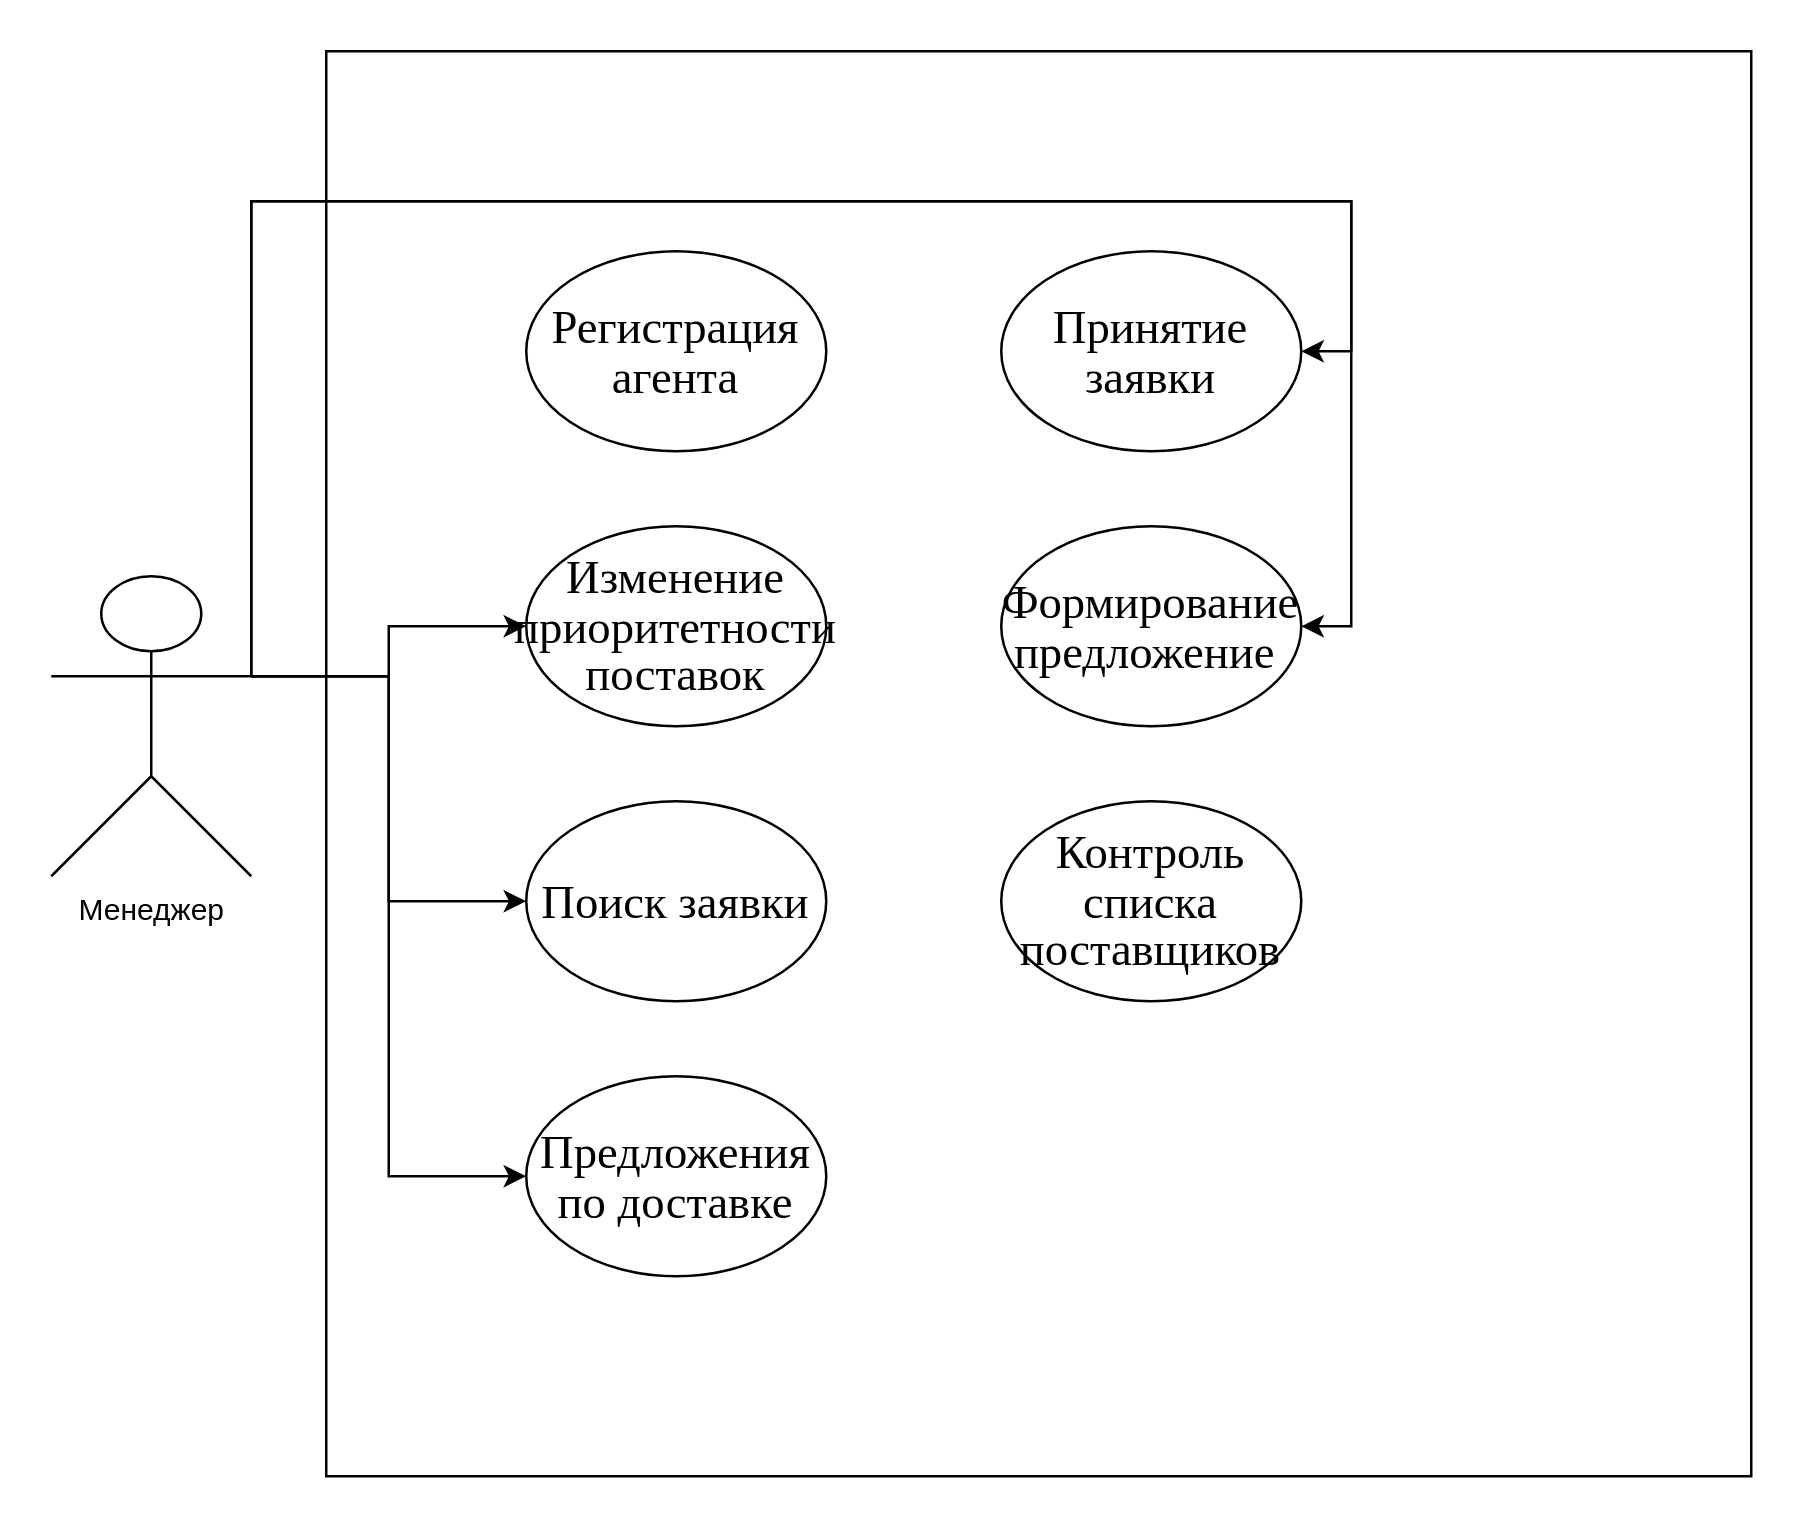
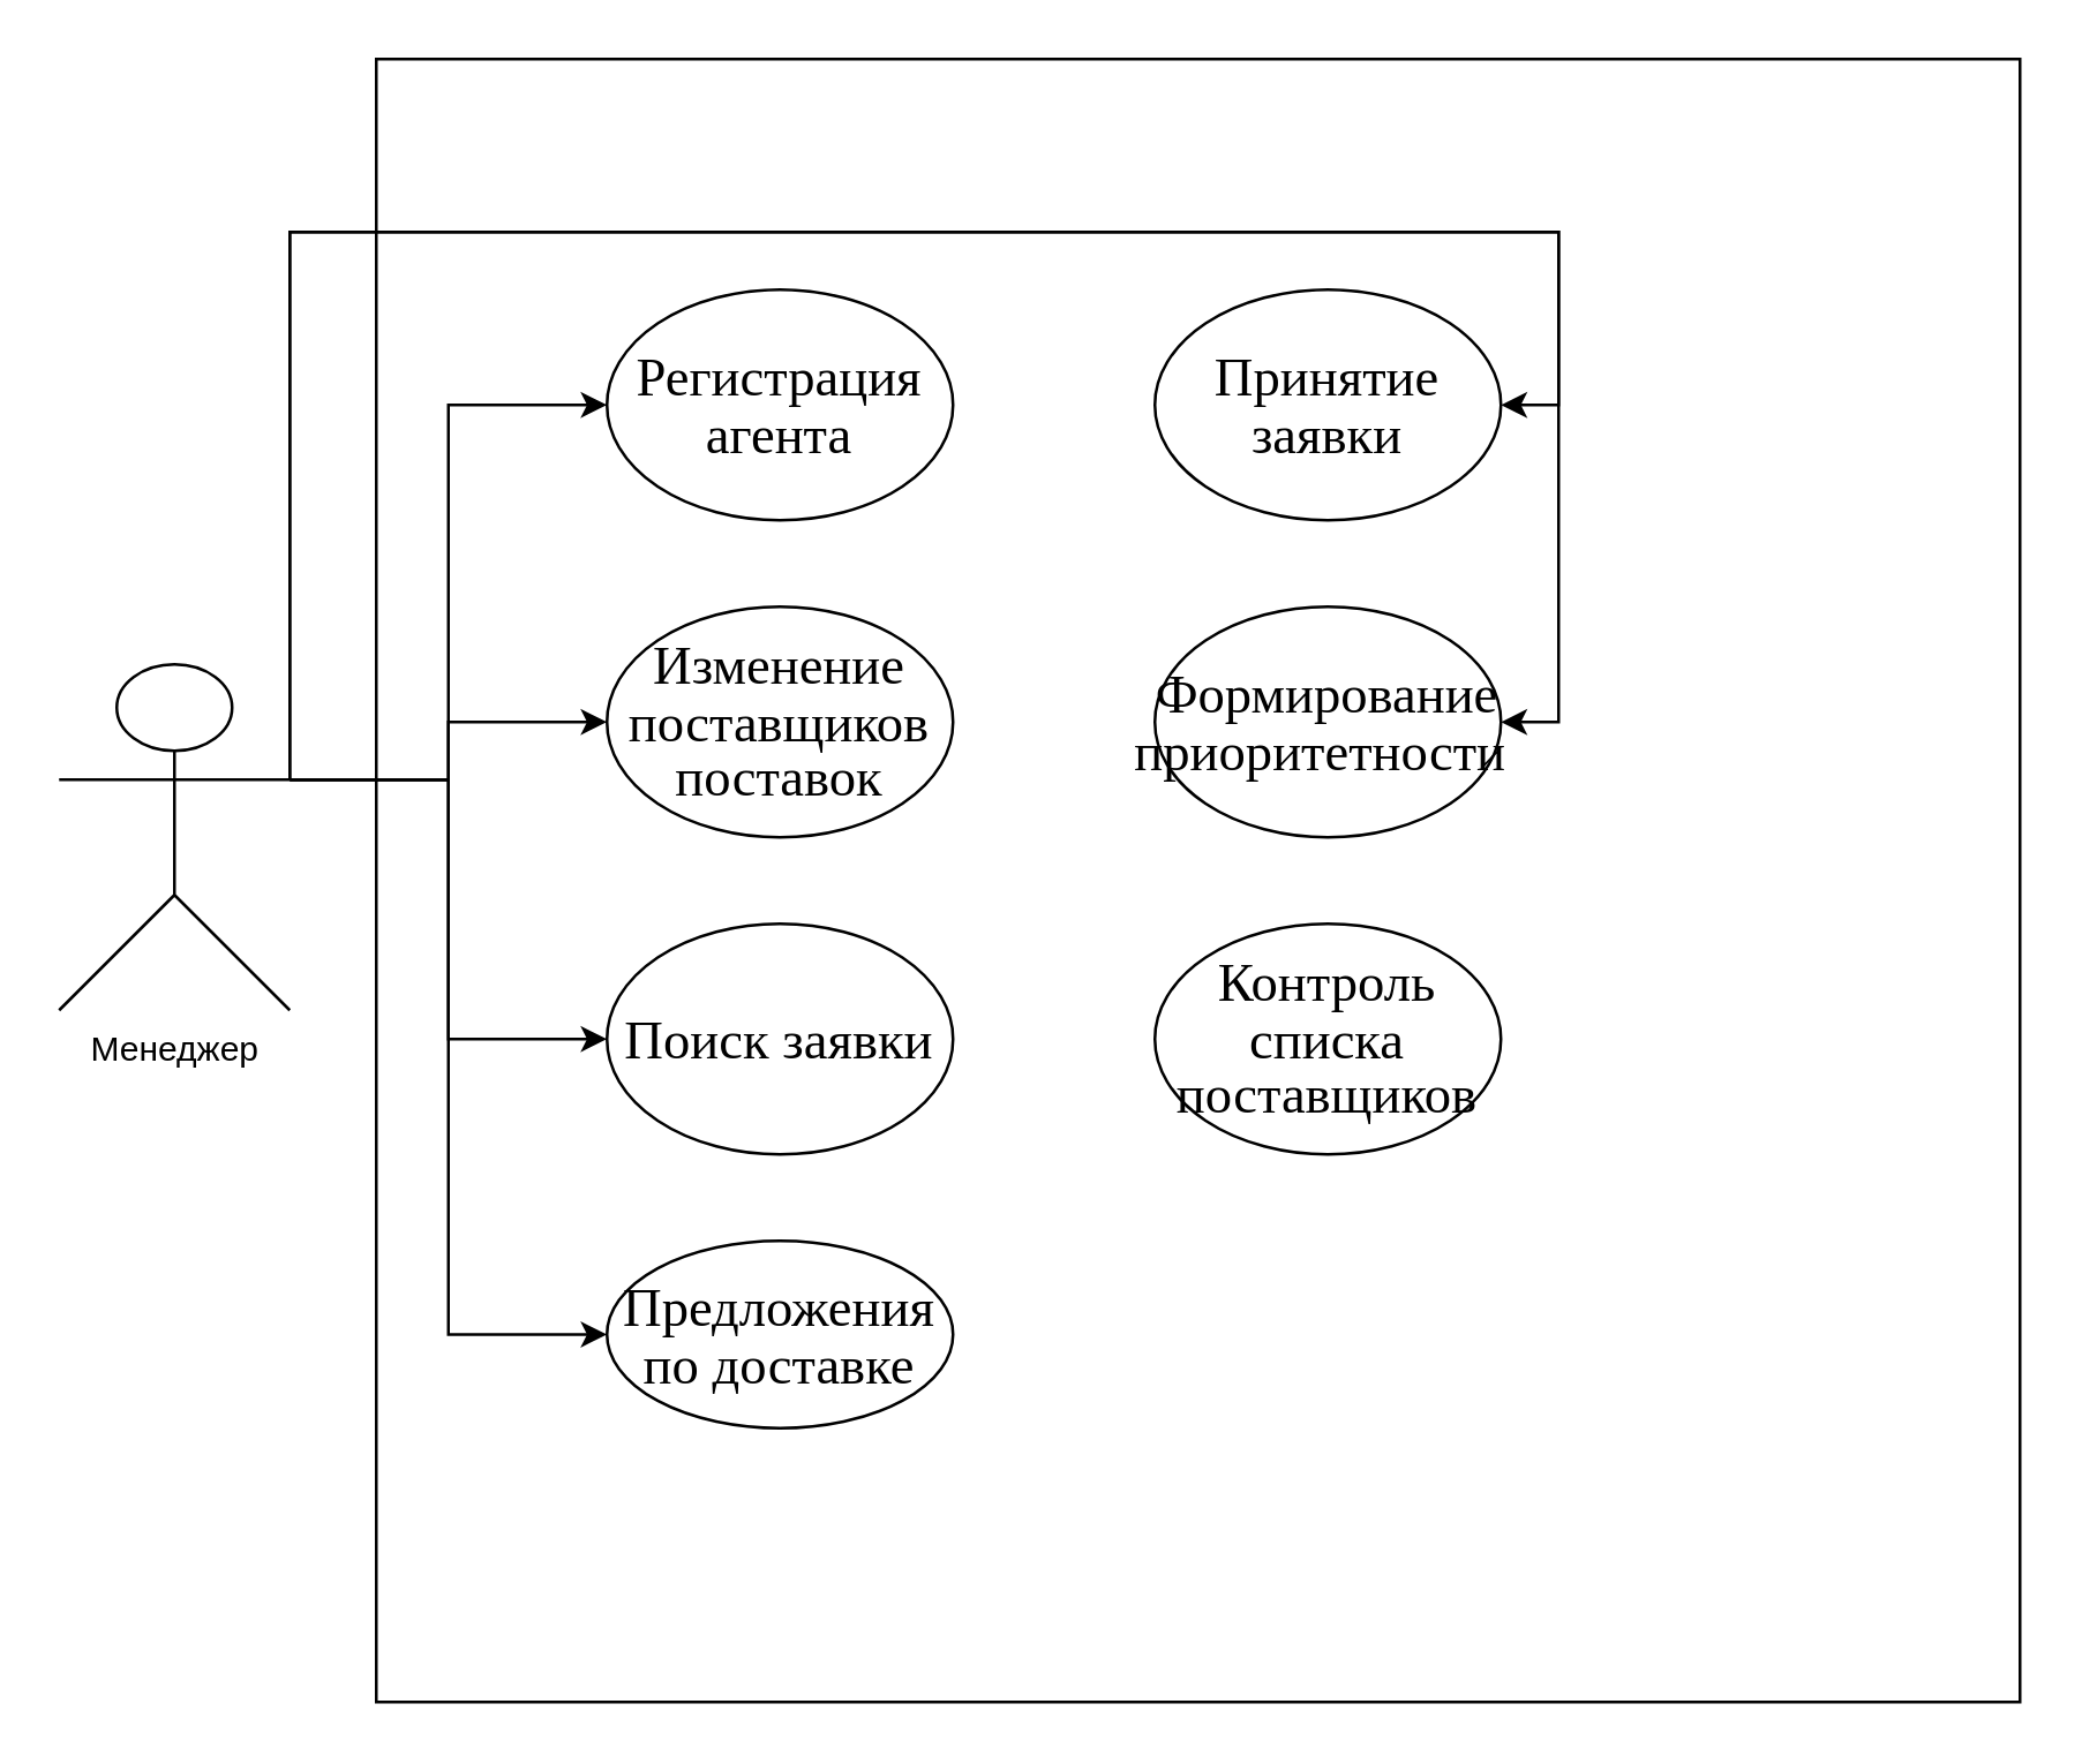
+ <mxCell id="2" style="edgeStyle=orthogonalEdgeStyle;rounded=0;orthogonalLoop=1;jettySize=auto;html=1;exitX=1;exitY=0.333;exitDx=0;exitDy=0;exitPerimeter=0;entryX=0;entryY=0.5;entryDx=0;entryDy=0;" edge="1" parent="1" source="8" target="9"><mxGeometry relative="1" as="geometry" /></mxCell>
- <mxCell id="10" value="&lt;span style=&quot;font-size: 14pt ; line-height: 107% ; font-family: &amp;#34;times new roman&amp;#34; , serif&quot;&gt;Изменение приоритетности поставок&lt;/span&gt;" style="ellipse;whiteSpace=wrap;html=1;" vertex="1" parent="1"><mxGeometry x="210" y="210" width="120" height="80" as="geometry" /></mxCell>
+ <mxCell id="10" value="&lt;span style=&quot;font-size: 14pt ; line-height: 107% ; font-family: &amp;#34;times new roman&amp;#34; , serif&quot;&gt;Изменение поставщиков поставок&lt;/span&gt;" style="ellipse;whiteSpace=wrap;html=1;" vertex="1" parent="1"><mxGeometry x="210" y="210" width="120" height="80" as="geometry" /></mxCell>
- <mxCell id="14" value="&lt;span style=&quot;font-size: 14pt ; line-height: 107% ; font-family: &amp;#34;times new roman&amp;#34; , serif&quot;&gt;Формирование предложение&amp;nbsp;&lt;/span&gt;" style="ellipse;whiteSpace=wrap;html=1;" vertex="1" parent="1"><mxGeometry x="400" y="210" width="120" height="80" as="geometry" /></mxCell>
+ <mxCell id="14" value="&lt;span style=&quot;font-size: 14pt ; line-height: 107% ; font-family: &amp;#34;times new roman&amp;#34; , serif&quot;&gt;Формирование приоритетности&amp;nbsp;&lt;/span&gt;" style="ellipse;whiteSpace=wrap;html=1;" vertex="1" parent="1"><mxGeometry x="400" y="210" width="120" height="80" as="geometry" /></mxCell>
- <mxCell id="12" value="&lt;span style=&quot;font-size: 14pt ; line-height: 107% ; font-family: &amp;#34;times new roman&amp;#34; , serif&quot;&gt;Предложения по доставке&lt;/span&gt;" style="ellipse;whiteSpace=wrap;html=1;" vertex="1" parent="1"><mxGeometry x="210" y="430" width="120" height="80" as="geometry" /></mxCell>
+ <mxCell id="12" value="&lt;span style=&quot;font-size: 14pt ; line-height: 107% ; font-family: &amp;#34;times new roman&amp;#34; , serif&quot;&gt;Предложения по доставке&lt;/span&gt;" style="ellipse;whiteSpace=wrap;html=1;" vertex="1" parent="1"><mxGeometry x="210" y="430" width="120" height="65" as="geometry" /></mxCell>
